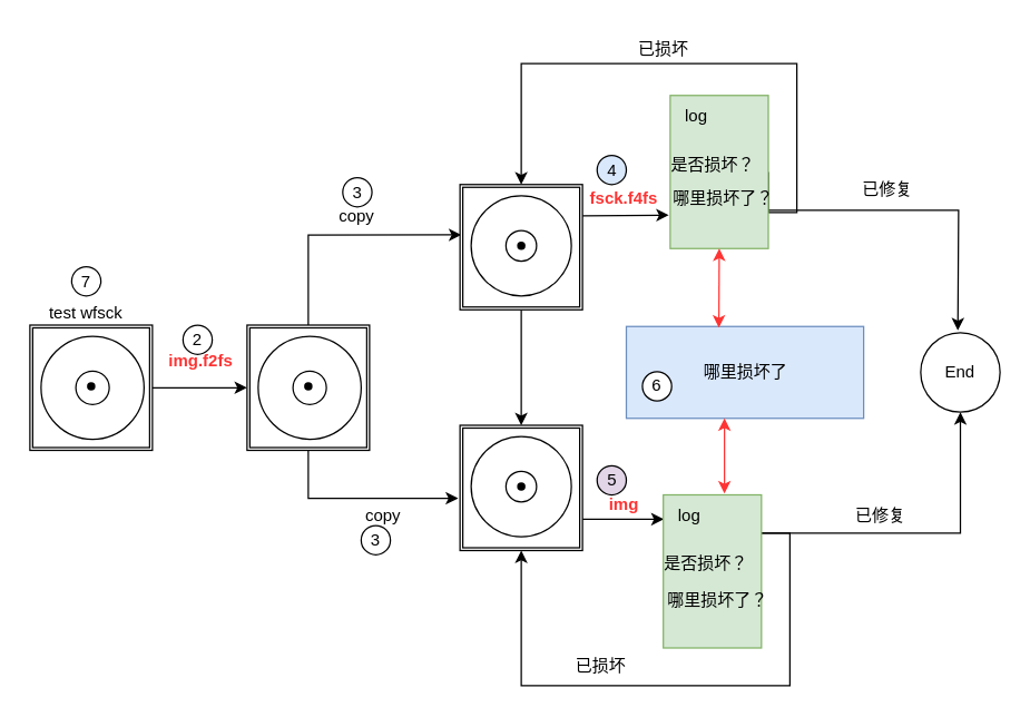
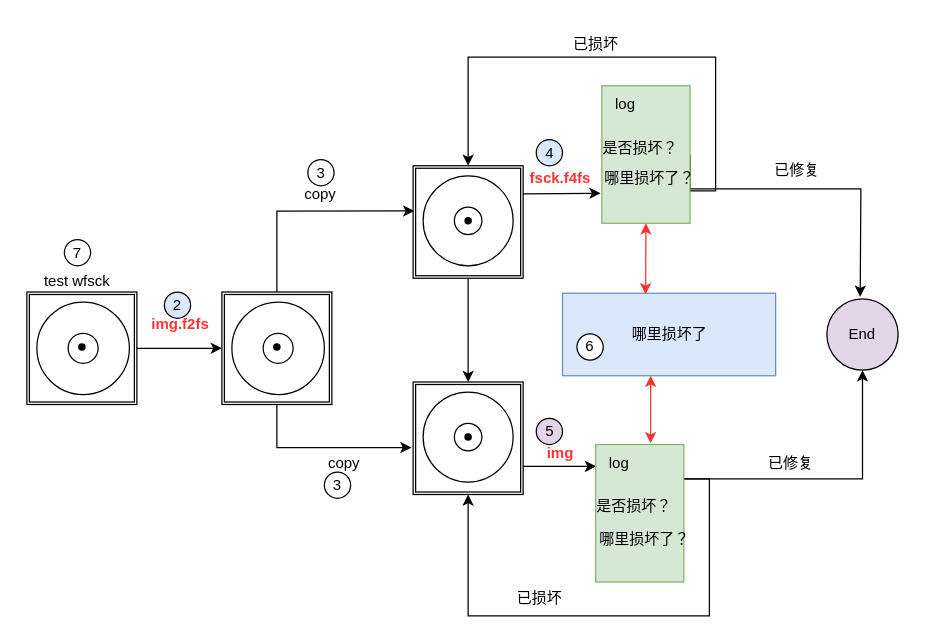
- <mxCell id="47" value="2" style="ellipse;whiteSpace=wrap;html=1;aspect=fixed;" vertex="1" parent="1"><mxGeometry x="131" y="233" width="21" height="21" as="geometry" /></mxCell>
+ <mxCell id="47" value="2" style="ellipse;whiteSpace=wrap;html=1;aspect=fixed;fillColor=#dae8fc;" vertex="1" parent="1"><mxGeometry x="131" y="233" width="21" height="21" as="geometry" /></mxCell>
- <mxCell id="28" value="End" style="ellipse;whiteSpace=wrap;html=1;aspect=fixed;" vertex="1" parent="1"><mxGeometry x="661" y="238.5" width="57" height="57" as="geometry" /></mxCell>
+ <mxCell id="28" value="End" style="ellipse;whiteSpace=wrap;html=1;aspect=fixed;fillColor=#e1d5e7;" vertex="1" parent="1"><mxGeometry x="661" y="238.5" width="57" height="57" as="geometry" /></mxCell>
